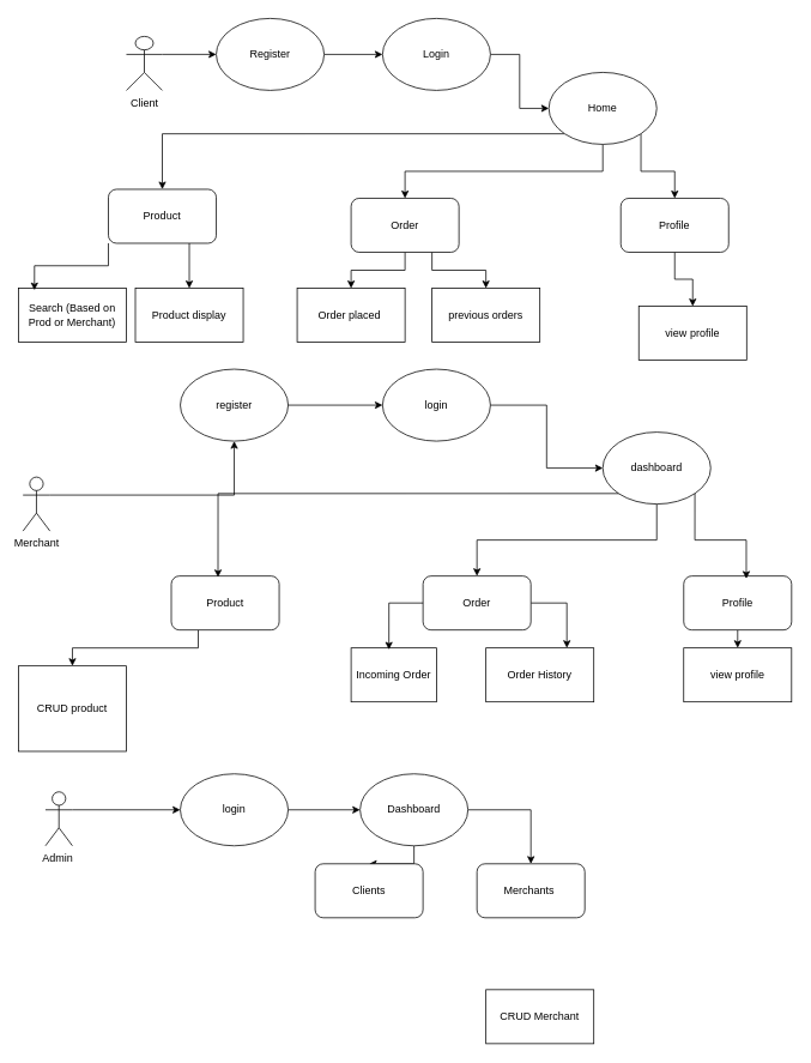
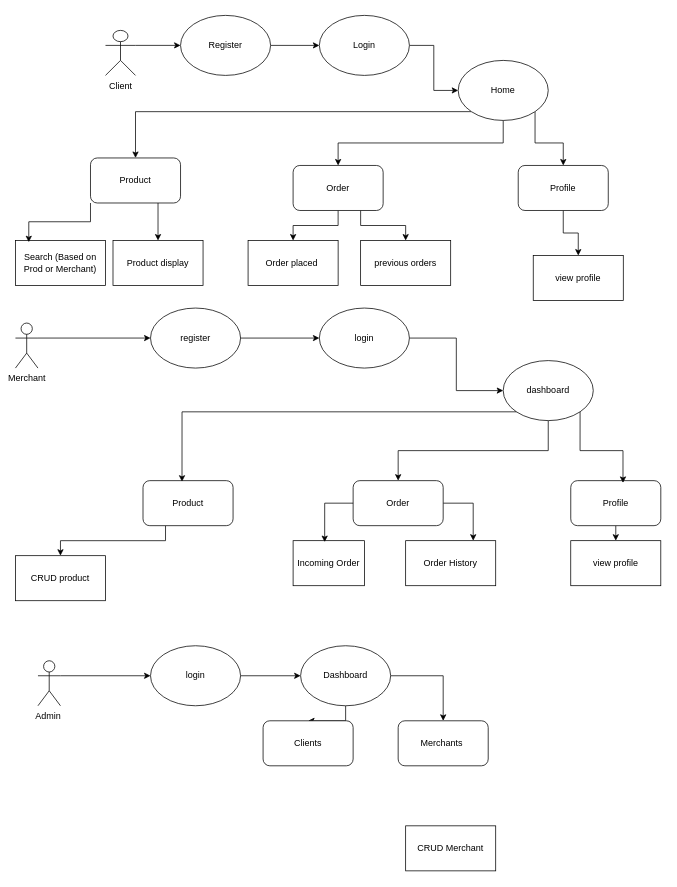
- <mxCell id="26" value="Merchant" style="shape=umlActor;verticalLabelPosition=bottom;verticalAlign=top;html=1;outlineConnect=0;" vertex="1" parent="1"><mxGeometry x="25" y="530" width="30" height="60" as="geometry" /></mxCell>
+ <mxCell id="26" value="Merchant" style="shape=umlActor;verticalLabelPosition=bottom;verticalAlign=top;html=1;outlineConnect=0;" vertex="1" parent="1"><mxGeometry x="20" y="430" width="30" height="60" as="geometry" /></mxCell>
- <mxCell id="41" value="CRUD product" style="rounded=0;whiteSpace=wrap;html=1;" vertex="1" parent="1"><mxGeometry x="20" y="740" width="120" height="95" as="geometry" /></mxCell>
+ <mxCell id="41" value="CRUD product" style="rounded=0;whiteSpace=wrap;html=1;" vertex="1" parent="1"><mxGeometry x="20" y="740" width="120" height="60" as="geometry" /></mxCell>
